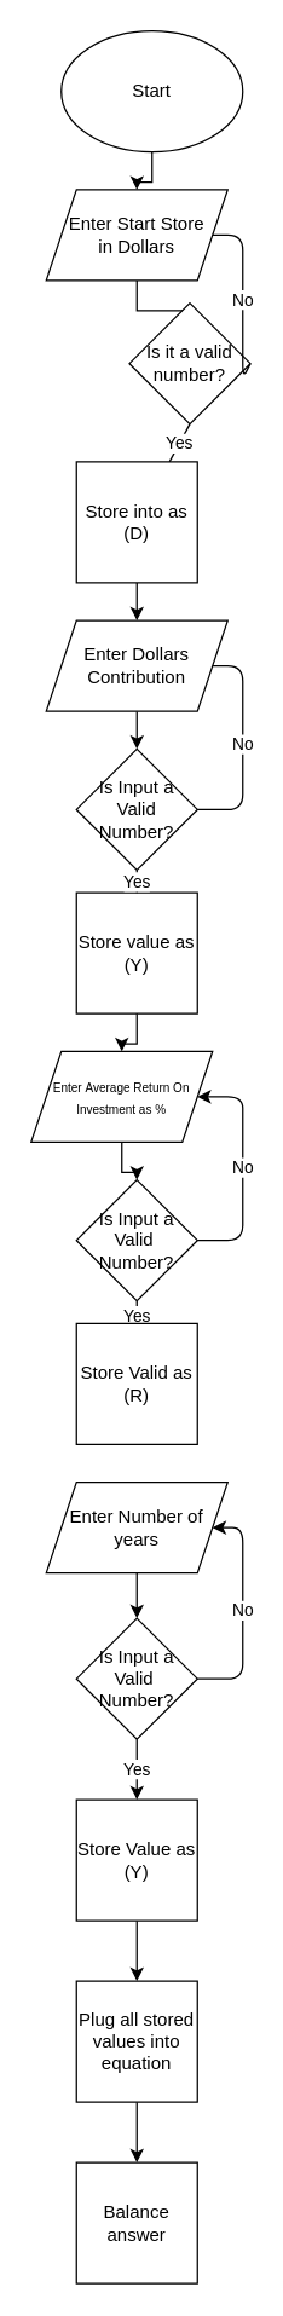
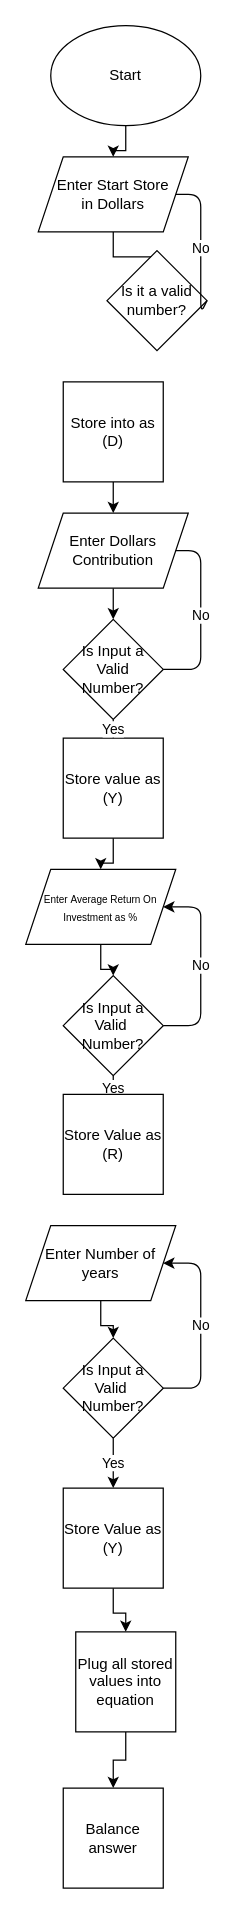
- <mxCell id="7" value="Yes" style="endArrow=none;html=1;entryX=0.5;entryY=1;entryDx=0;entryDy=0;" edge="1" parent="1" source="15" target="6"><mxGeometry width="50" height="50" relative="1" as="geometry"><mxPoint x="90" y="470" as="sourcePoint" /><mxPoint x="440" y="260" as="targetPoint" /></mxGeometry></mxCell>
- <mxCell id="24" value="Store Valid as (R)" style="whiteSpace=wrap;html=1;aspect=fixed;" vertex="1" parent="1"><mxGeometry x="50" y="875" width="80" height="80" as="geometry" /></mxCell>
+ <mxCell id="24" value="Store Value as (R)" style="whiteSpace=wrap;html=1;aspect=fixed;" vertex="1" parent="1"><mxGeometry x="50" y="875" width="80" height="80" as="geometry" /></mxCell>
- <mxCell id="26" value="Enter Number of years" style="shape=parallelogram;perimeter=parallelogramPerimeter;whiteSpace=wrap;html=1;fixedSize=1;" vertex="1" parent="1"><mxGeometry x="30" y="980" width="120" height="60" as="geometry" /></mxCell>
+ <mxCell id="26" value="Enter Number of years" style="shape=parallelogram;perimeter=parallelogramPerimeter;whiteSpace=wrap;html=1;fixedSize=1;" vertex="1" parent="1"><mxGeometry x="20" y="980" width="120" height="60" as="geometry" /></mxCell>
- <mxCell id="33" value="Plug all stored values into equation" style="whiteSpace=wrap;html=1;aspect=fixed;" vertex="1" parent="1"><mxGeometry x="50" y="1310" width="80" height="80" as="geometry" /></mxCell>
+ <mxCell id="33" value="Plug all stored values into equation" style="whiteSpace=wrap;html=1;aspect=fixed;" vertex="1" parent="1"><mxGeometry x="60" y="1305" width="80" height="80" as="geometry" /></mxCell>
